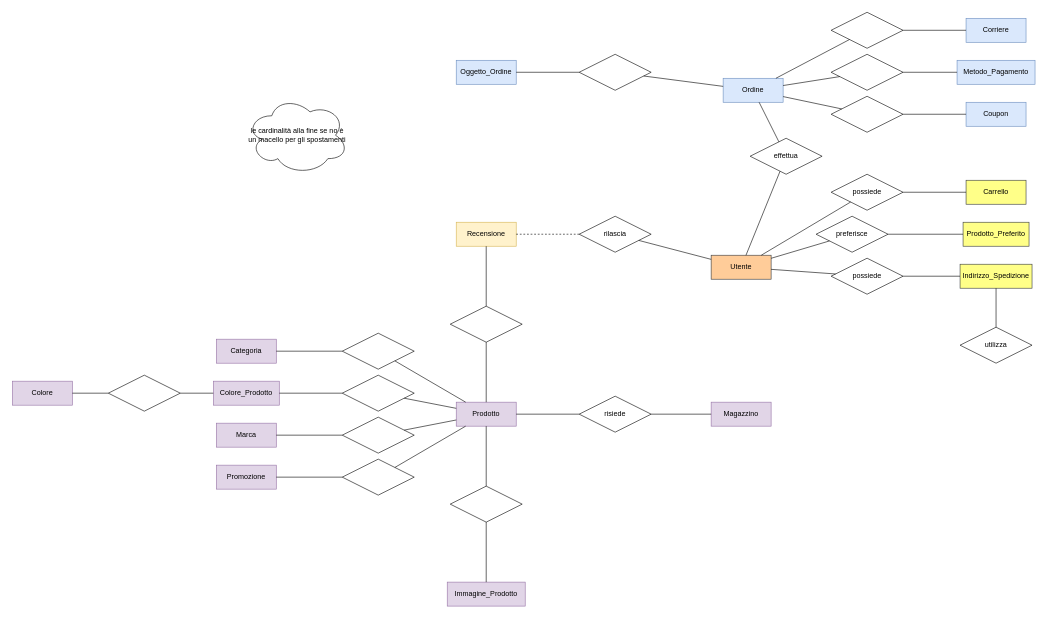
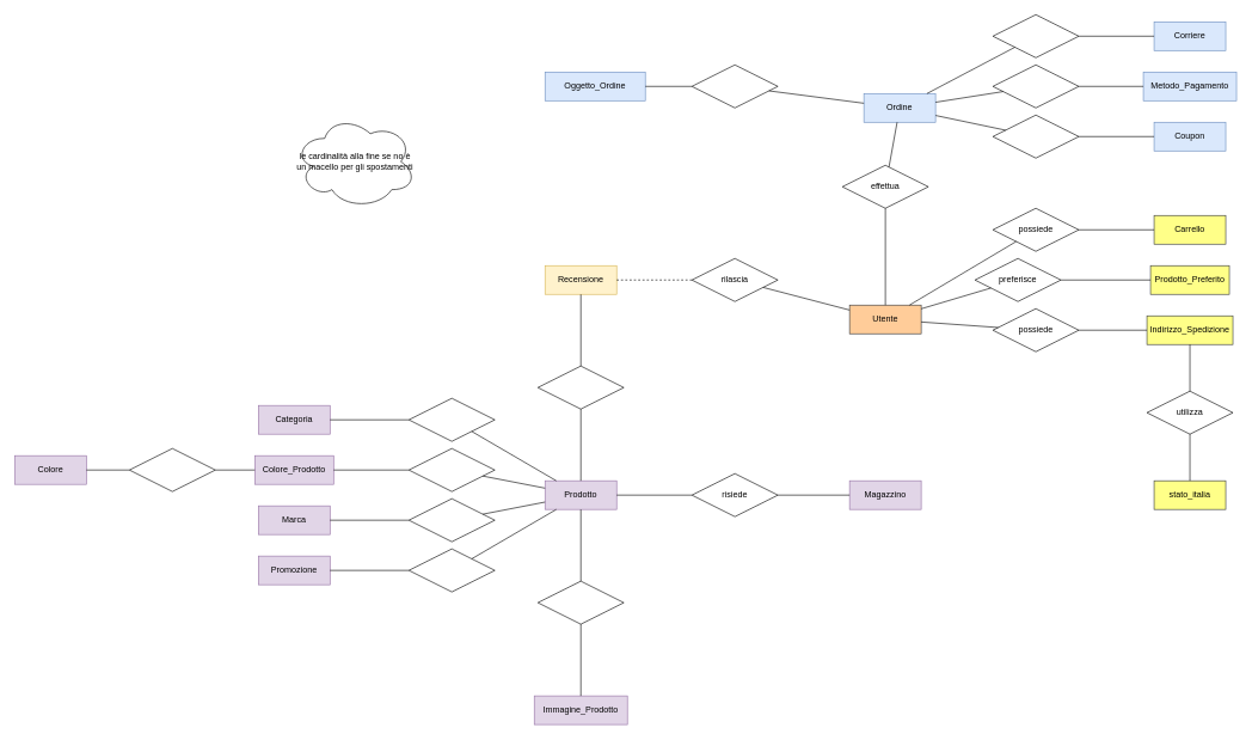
- <mxCell id="11" value="Oggetto_Ordine" style="whiteSpace=wrap;html=1;align=center;fillColor=#dae8fc;strokeColor=#6c8ebf;" vertex="1" parent="1"><mxGeometry x="760" y="100" width="100" height="40" as="geometry" /></mxCell>
+ <mxCell id="11" value="Oggetto_Ordine" style="whiteSpace=wrap;html=1;align=center;fillColor=#dae8fc;strokeColor=#6c8ebf;" vertex="1" parent="1"><mxGeometry x="760" y="100" width="140" height="40" as="geometry" /></mxCell>
- <mxCell id="40" value="effettua" style="shape=rhombus;perimeter=rhombusPerimeter;whiteSpace=wrap;html=1;align=center;" vertex="1" parent="1"><mxGeometry x="1250" y="230" width="120" height="60" as="geometry" /></mxCell>
+ <mxCell id="40" value="effettua" style="shape=rhombus;perimeter=rhombusPerimeter;whiteSpace=wrap;html=1;align=center;" vertex="1" parent="1"><mxGeometry x="1175" y="230" width="120" height="60" as="geometry" /></mxCell>
+ <mxCell id="69" value="" style="endArrow=none;html=1;rounded=0;" edge="1" parent="1" source="67" target="2"><mxGeometry relative="1" as="geometry"><mxPoint x="1882.5" y="880" as="sourcePoint" /><mxPoint x="1980" y="750" as="targetPoint" /></mxGeometry></mxCell>
+ <mxCell id="2" value="stato_italia" style="whiteSpace=wrap;html=1;align=center;fillColor=#ffff88;strokeColor=#36393d;" vertex="1" parent="1"><mxGeometry x="1610" y="670" width="100" height="40" as="geometry" /></mxCell>
